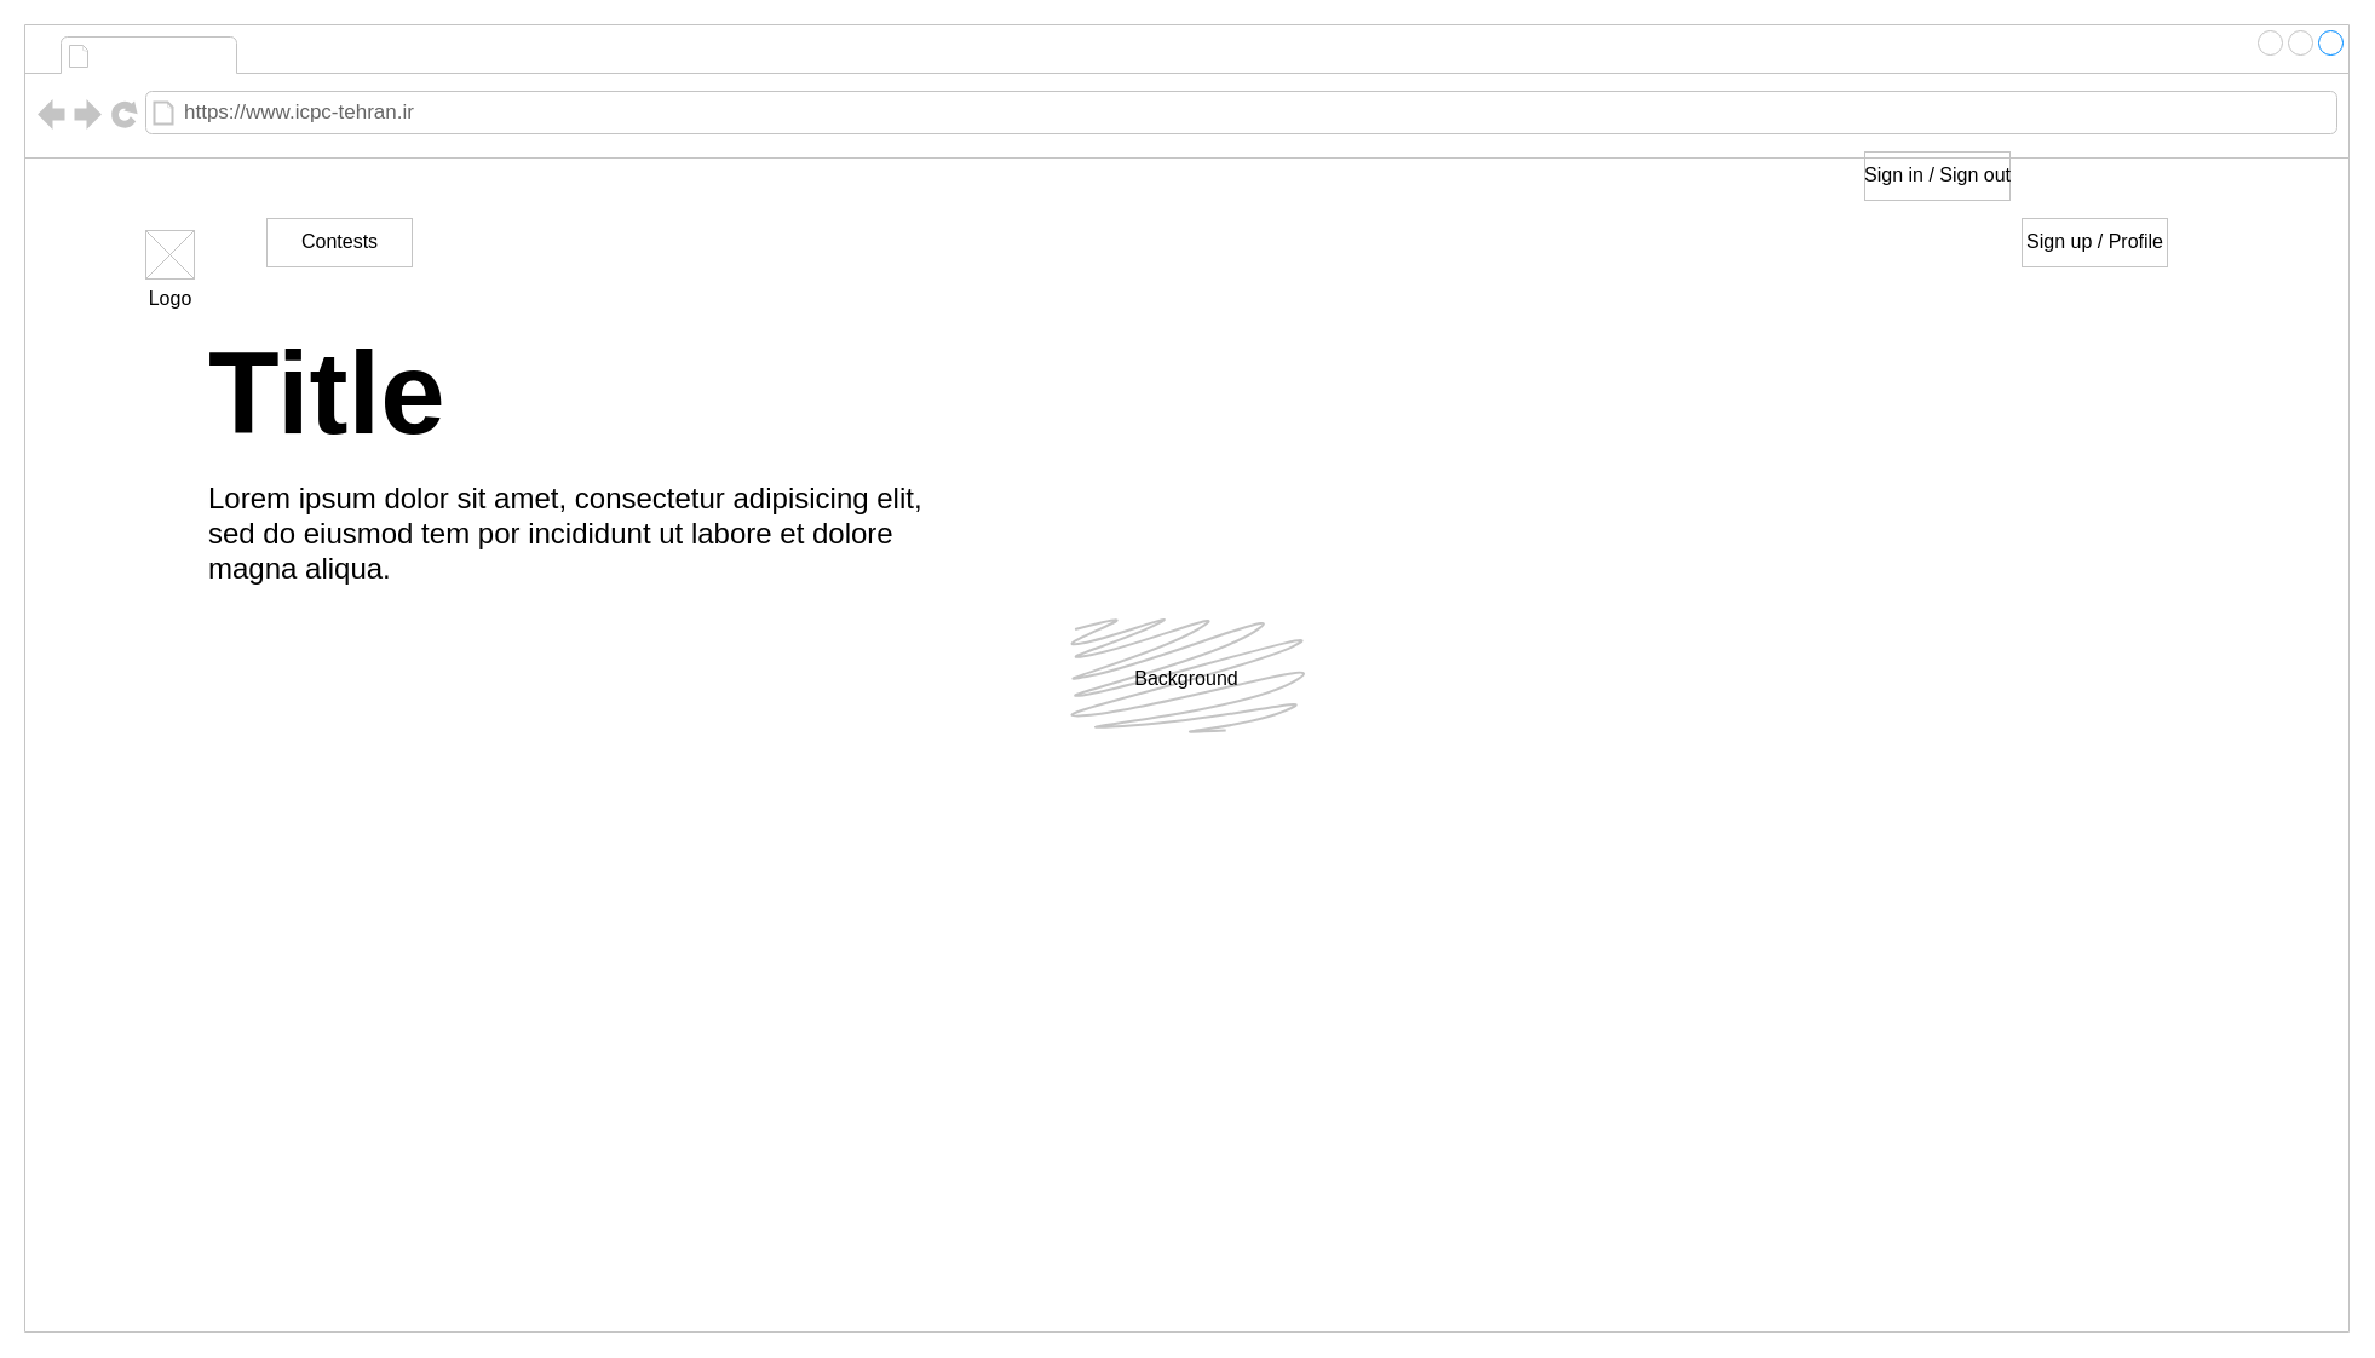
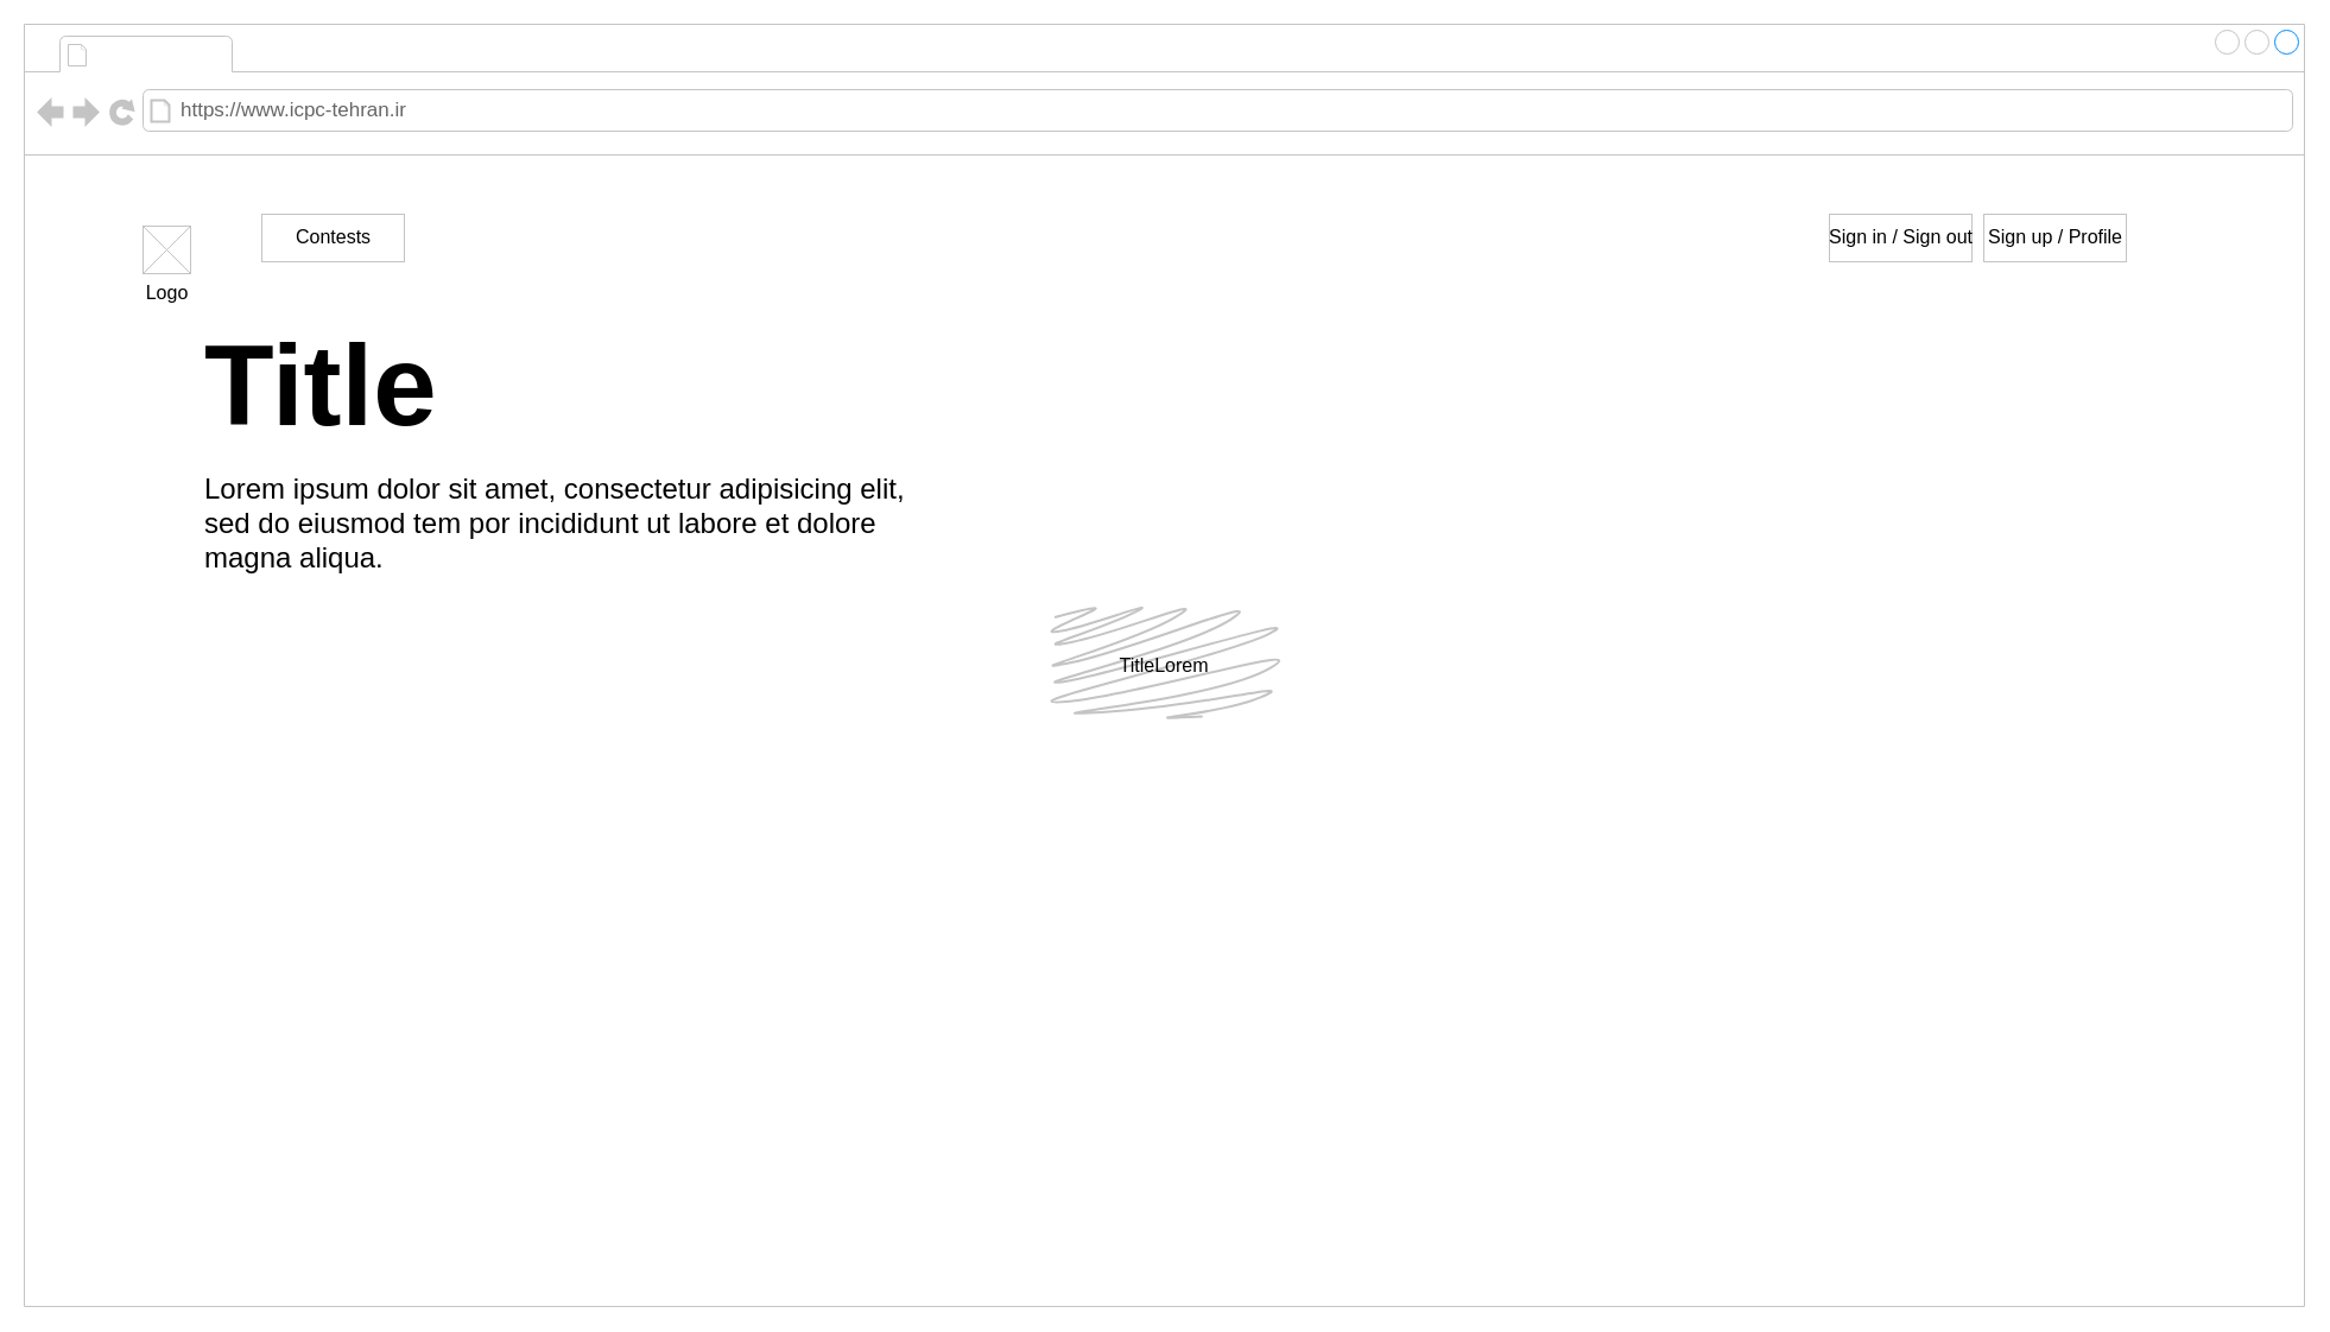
- <mxCell id="6" value="&lt;font style=&quot;font-size: 16px;&quot;&gt;&lt;font style=&quot;&quot;&gt;Sign in&amp;nbsp;&lt;/font&gt;&lt;span style=&quot;background-color: initial;&quot;&gt;/ Sign out&lt;/span&gt;&lt;/font&gt;" style="shape=rectangle;strokeColor=#C4C4C4;fillColor=none;linkText=;fontSize=17;fontColor=#000000;fontStyle=0;html=1;align=center;labelBackgroundColor=none;rounded=0;shadow=0;glass=0;verticalAlign=middle;arcSize=50;fontFamily=Helvetica;" vertex="1" parent="2"><mxGeometry x="1520" y="105" width="120" height="40" as="geometry" /></mxCell>
+ <mxCell id="6" value="&lt;font style=&quot;font-size: 16px;&quot;&gt;&lt;font style=&quot;&quot;&gt;Sign in&amp;nbsp;&lt;/font&gt;&lt;span style=&quot;background-color: initial;&quot;&gt;/ Sign out&lt;/span&gt;&lt;/font&gt;" style="shape=rectangle;strokeColor=#C4C4C4;fillColor=none;linkText=;fontSize=17;fontColor=#000000;fontStyle=0;html=1;align=center;labelBackgroundColor=none;rounded=0;shadow=0;glass=0;verticalAlign=middle;arcSize=50;fontFamily=Helvetica;" vertex="1" parent="2"><mxGeometry x="1520" y="160" width="120" height="40" as="geometry" /></mxCell>
- <mxCell id="9" value="&lt;font style=&quot;font-size: 16px;&quot;&gt;Background&lt;/font&gt;" style="shape=mxgraph.mockup.markup.scratchOut;shadow=0;dashed=0;html=1;whiteSpace=wrap;strokeColor=#C4C4C4;strokeWidth=2;" vertex="1" parent="2"><mxGeometry x="860" y="490" width="200" height="100" as="geometry" /></mxCell>
+ <mxCell id="9" value="&lt;font style=&quot;font-size: 16px;&quot;&gt;TitleLorem&lt;/font&gt;" style="shape=mxgraph.mockup.markup.scratchOut;shadow=0;dashed=0;html=1;whiteSpace=wrap;strokeColor=#C4C4C4;strokeWidth=2;" vertex="1" parent="2"><mxGeometry x="860" y="490" width="200" height="100" as="geometry" /></mxCell>
